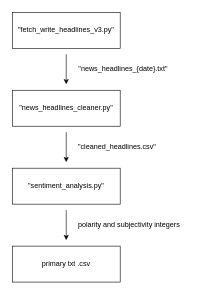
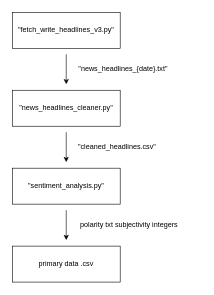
- <mxCell id="10" value="polarity and subjectivity integers" style="text;html=1;align=center;verticalAlign=middle;whiteSpace=wrap;rounded=0;" vertex="1" parent="1"><mxGeometry x="95" y="360" width="240" height="30" as="geometry" /></mxCell>
+ <mxCell id="10" value="polarity txt subjectivity integers" style="text;html=1;align=center;verticalAlign=middle;whiteSpace=wrap;rounded=0;" vertex="1" parent="1"><mxGeometry x="95" y="360" width="240" height="30" as="geometry" /></mxCell>
- <mxCell id="11" value="primary txt .csv" style="rounded=0;whiteSpace=wrap;html=1;" vertex="1" parent="1"><mxGeometry x="20" y="410" width="180" height="60" as="geometry" /></mxCell>
+ <mxCell id="11" value="primary data .csv" style="rounded=0;whiteSpace=wrap;html=1;" vertex="1" parent="1"><mxGeometry x="20" y="410" width="180" height="60" as="geometry" /></mxCell>
